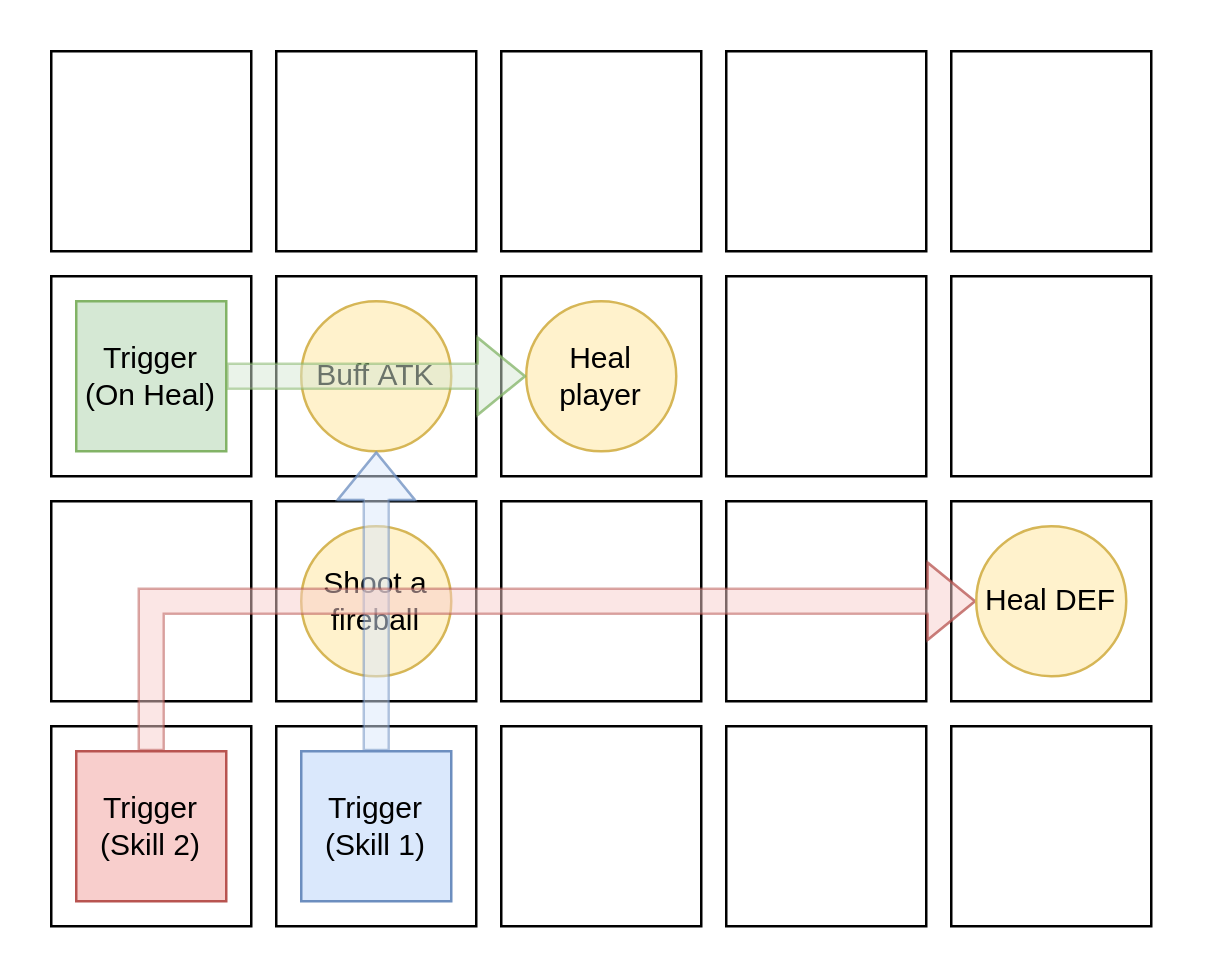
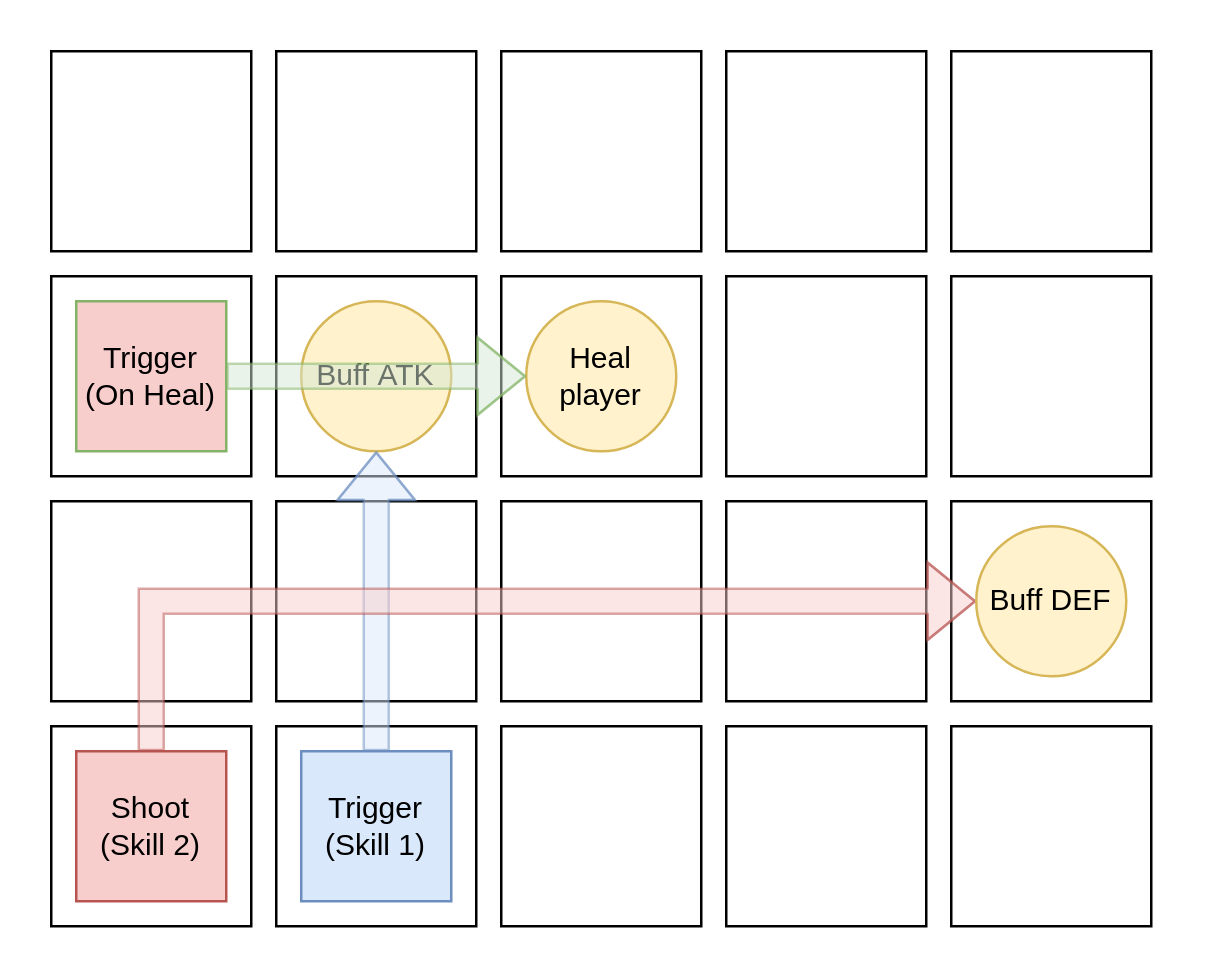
- <mxCell id="22" value="Trigger&lt;div&gt;(On Heal)&lt;/div&gt;" style="rounded=0;whiteSpace=wrap;html=1;fillColor=#d5e8d4;strokeColor=#82b366;" vertex="1" parent="1"><mxGeometry x="30" y="120" width="60" height="60" as="geometry" /></mxCell>
+ <mxCell id="22" value="Trigger&lt;div&gt;(On Heal)&lt;/div&gt;" style="rounded=0;whiteSpace=wrap;html=1;fillColor=#f8cecc;strokeColor=#82b366;" vertex="1" parent="1"><mxGeometry x="30" y="120" width="60" height="60" as="geometry" /></mxCell>
- <mxCell id="24" value="Shoot a fireball" style="ellipse;whiteSpace=wrap;html=1;aspect=fixed;fillColor=#fff2cc;strokeColor=#d6b656;" vertex="1" parent="1"><mxGeometry x="120" y="210" width="60" height="60" as="geometry" /></mxCell>
- <mxCell id="31" value="Heal DEF" style="ellipse;whiteSpace=wrap;html=1;aspect=fixed;fillColor=#fff2cc;strokeColor=#d6b656;" vertex="1" parent="1"><mxGeometry x="390" y="210" width="60" height="60" as="geometry" /></mxCell>
+ <mxCell id="31" value="Buff DEF" style="ellipse;whiteSpace=wrap;html=1;aspect=fixed;fillColor=#fff2cc;strokeColor=#d6b656;" vertex="1" parent="1"><mxGeometry x="390" y="210" width="60" height="60" as="geometry" /></mxCell>
- <mxCell id="30" value="Trigger&lt;div&gt;(Skill 2)&lt;/div&gt;" style="rounded=0;whiteSpace=wrap;html=1;fillColor=#f8cecc;strokeColor=#b85450;" vertex="1" parent="1"><mxGeometry x="30" y="300" width="60" height="60" as="geometry" /></mxCell>
+ <mxCell id="30" value="Shoot&lt;div&gt;(Skill 2)&lt;/div&gt;" style="rounded=0;whiteSpace=wrap;html=1;fillColor=#f8cecc;strokeColor=#b85450;" vertex="1" parent="1"><mxGeometry x="30" y="300" width="60" height="60" as="geometry" /></mxCell>
